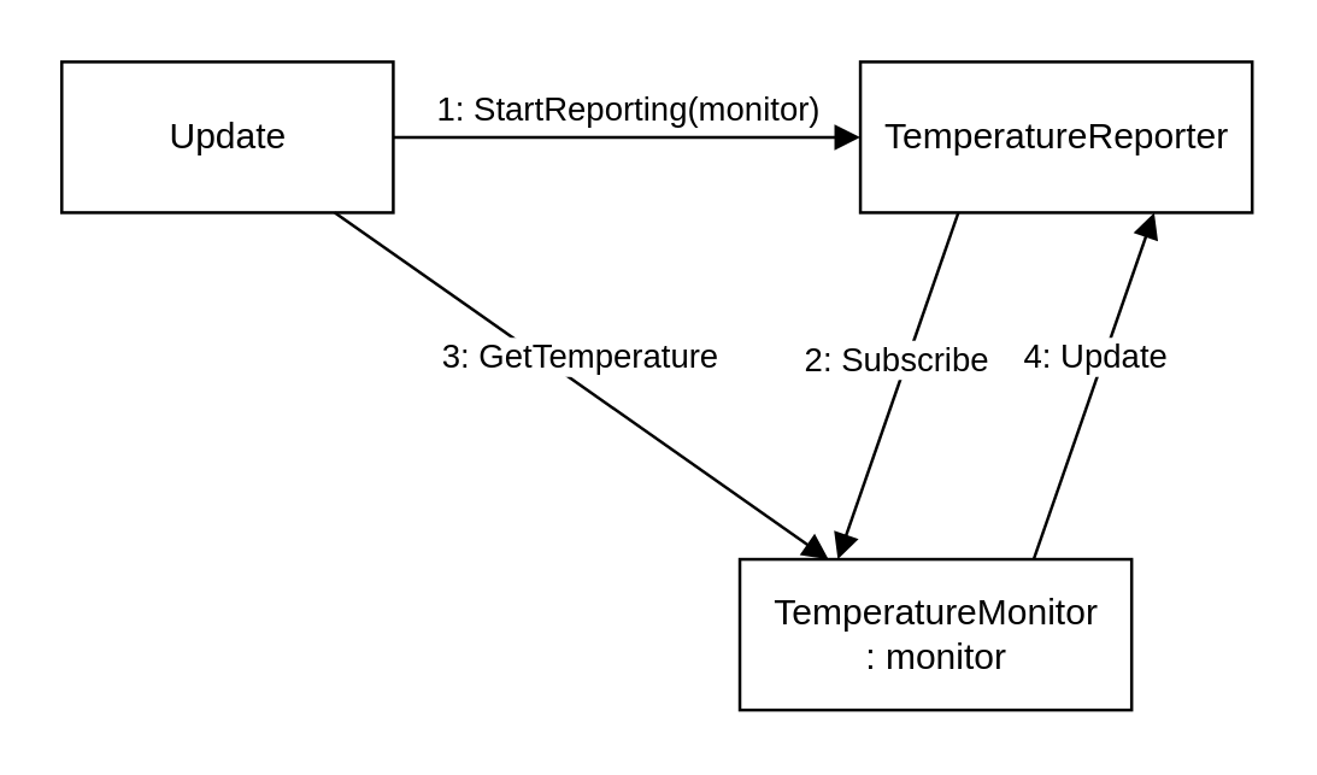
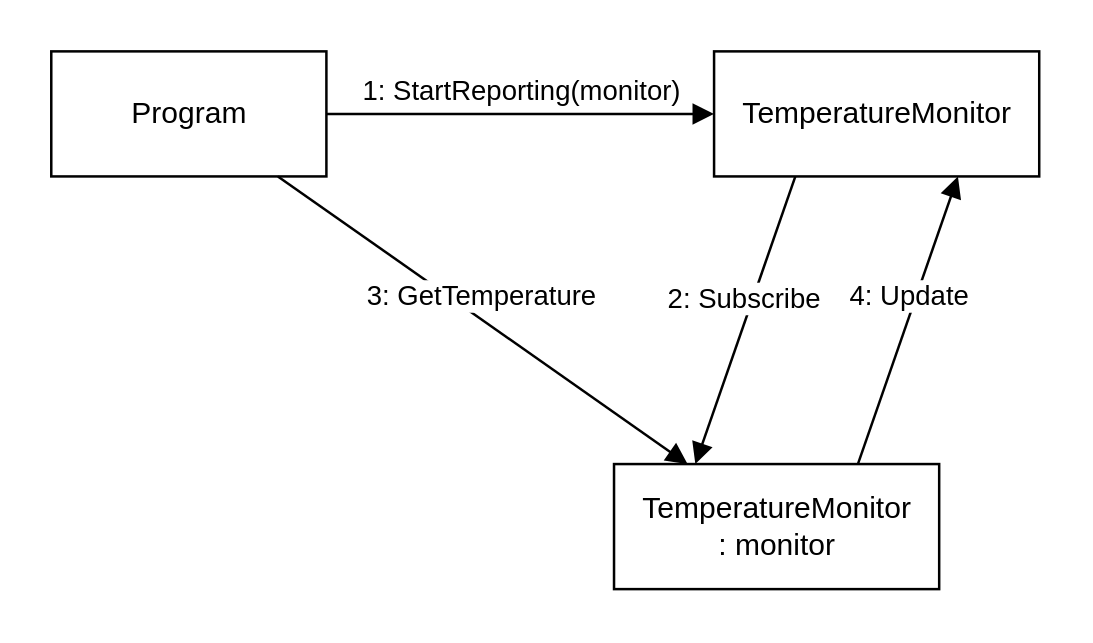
- <mxCell id="2" value="Update" style="html=1;fillColor=none;strokeColor=#000000;fontColor=#000000;labelBackgroundColor=#ffffff;" vertex="1" parent="1"><mxGeometry x="20" y="20" width="110" height="50" as="geometry" /></mxCell>
+ <mxCell id="2" value="Program" style="html=1;fillColor=none;strokeColor=#000000;fontColor=#000000;labelBackgroundColor=#ffffff;" vertex="1" parent="1"><mxGeometry x="20" y="20" width="110" height="50" as="geometry" /></mxCell>
- <mxCell id="3" value="TemperatureReporter" style="html=1;fillColor=none;strokeColor=#000000;fontColor=#000000;labelBackgroundColor=#ffffff;" vertex="1" parent="1"><mxGeometry x="285" y="20" width="130" height="50" as="geometry" /></mxCell>
+ <mxCell id="3" value="TemperatureMonitor" style="html=1;fillColor=none;strokeColor=#000000;fontColor=#000000;labelBackgroundColor=#ffffff;" vertex="1" parent="1"><mxGeometry x="285" y="20" width="130" height="50" as="geometry" /></mxCell>
